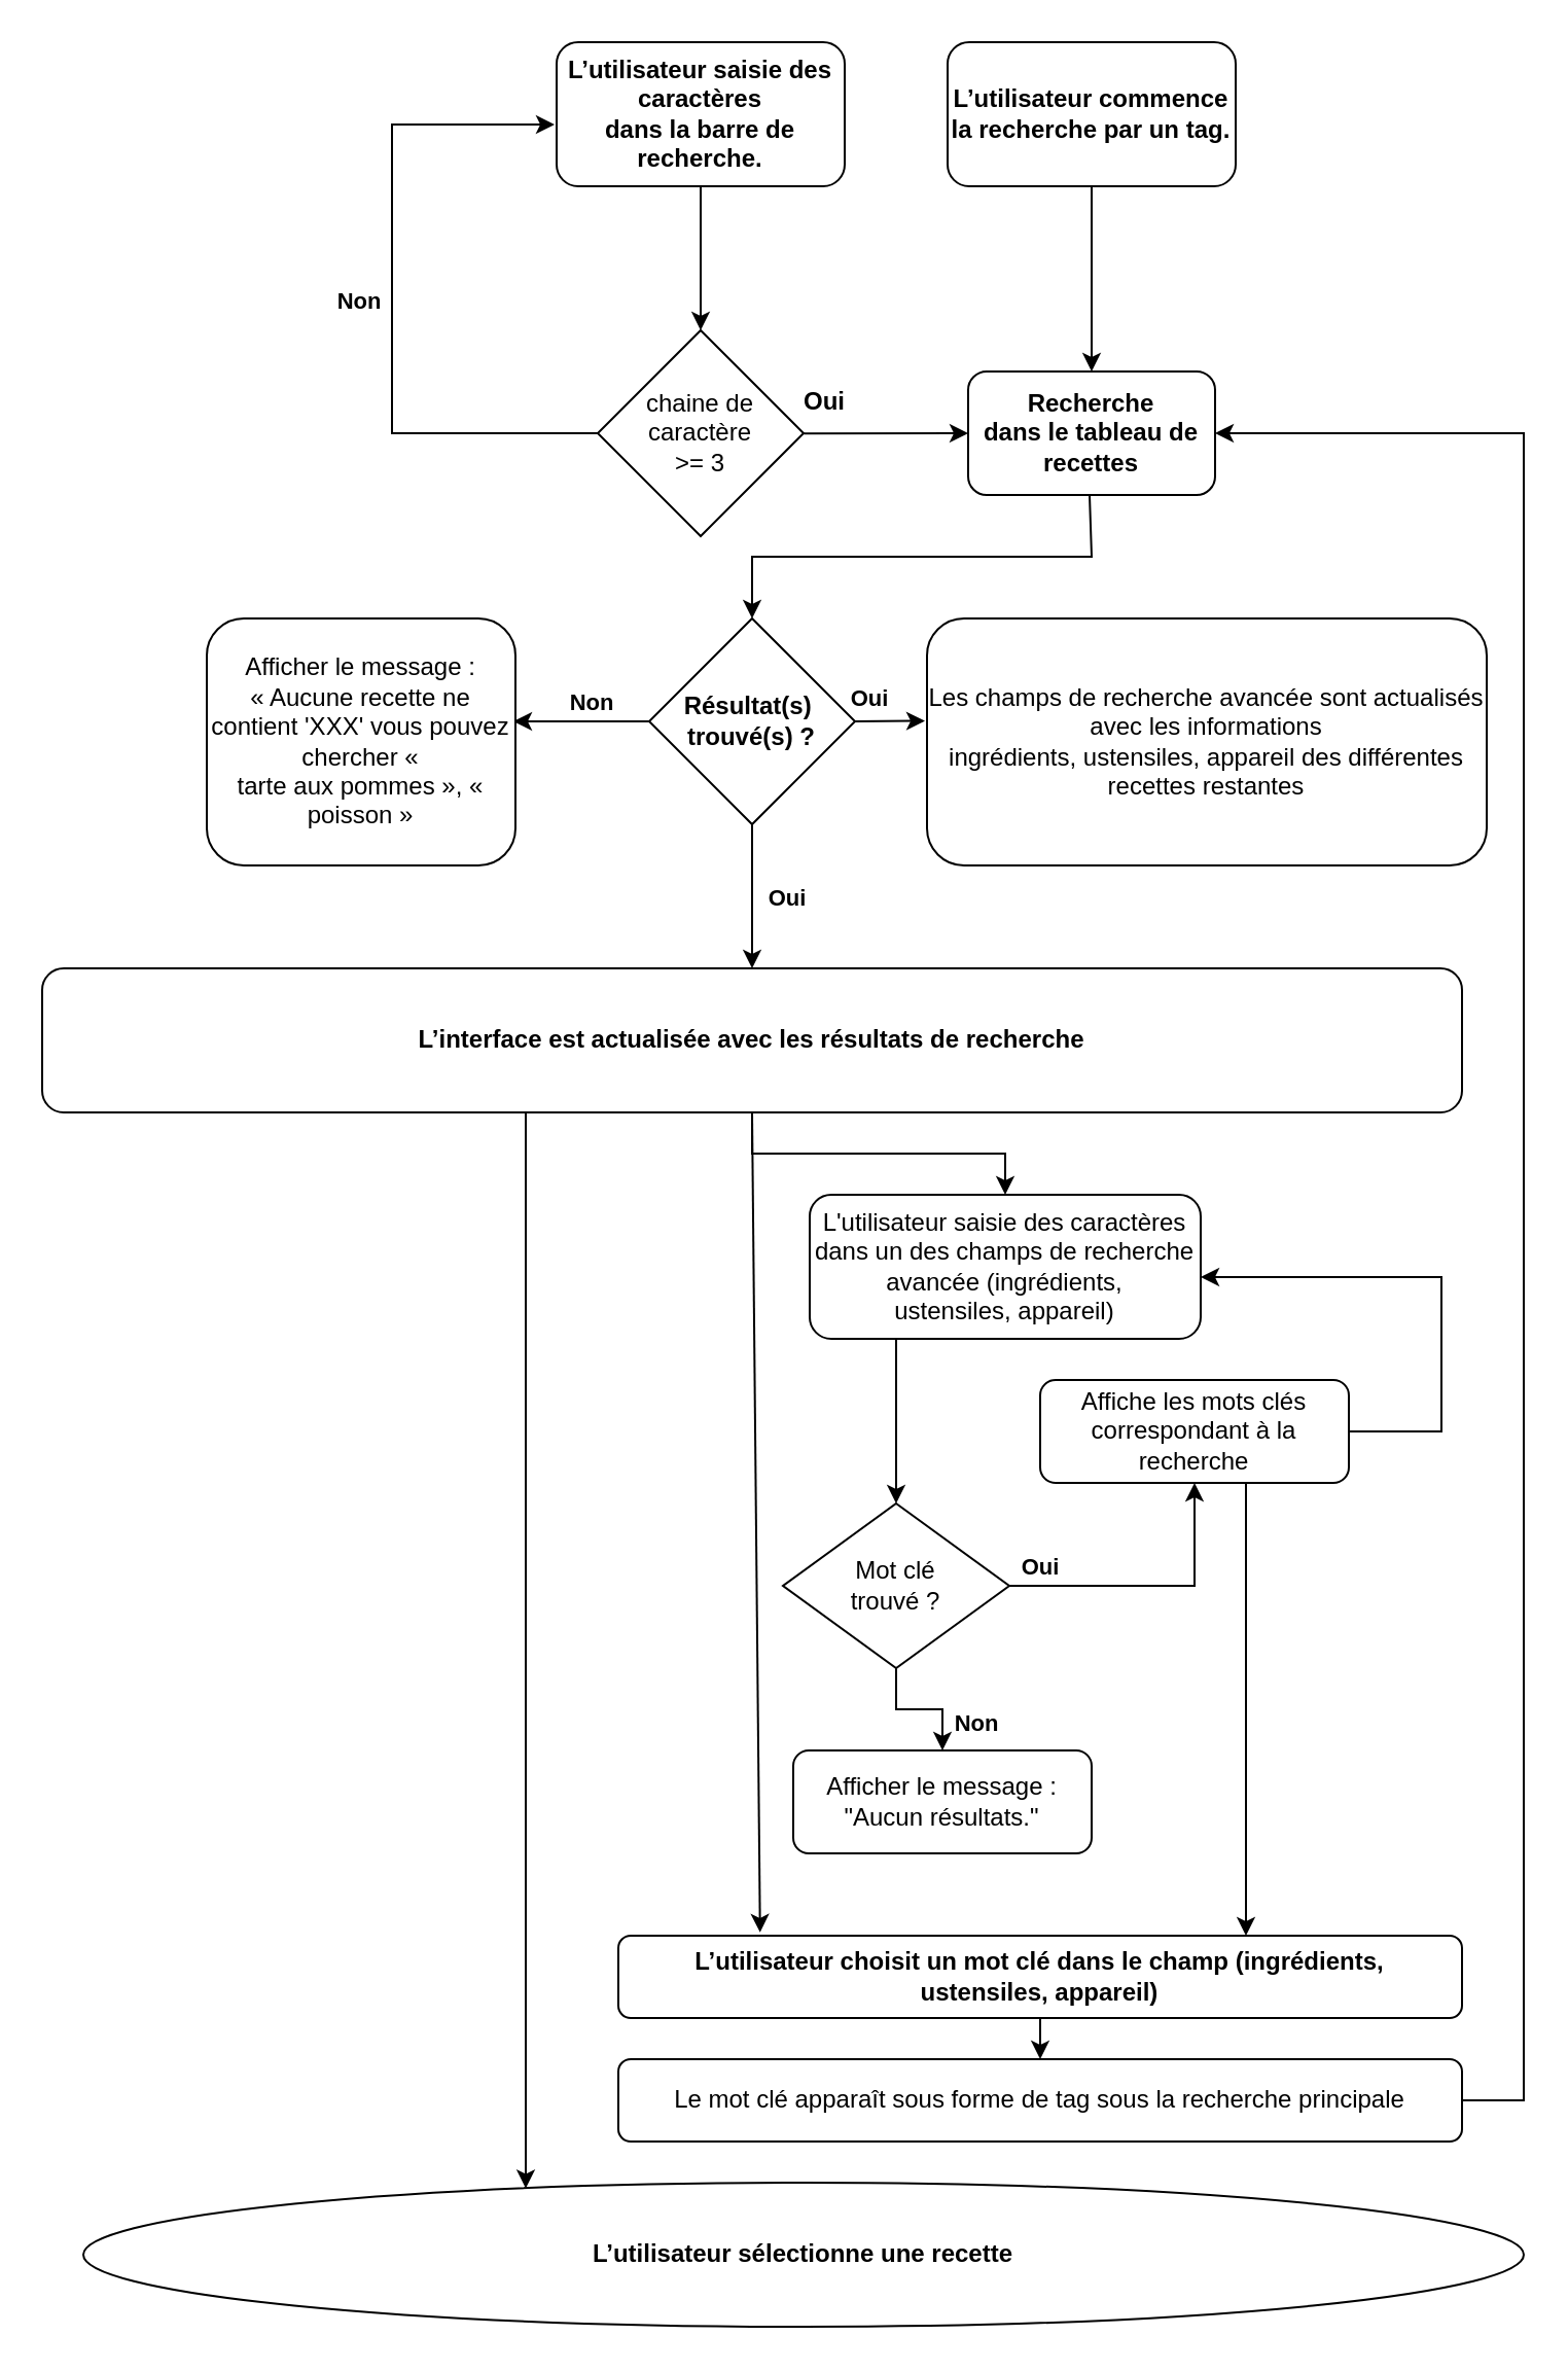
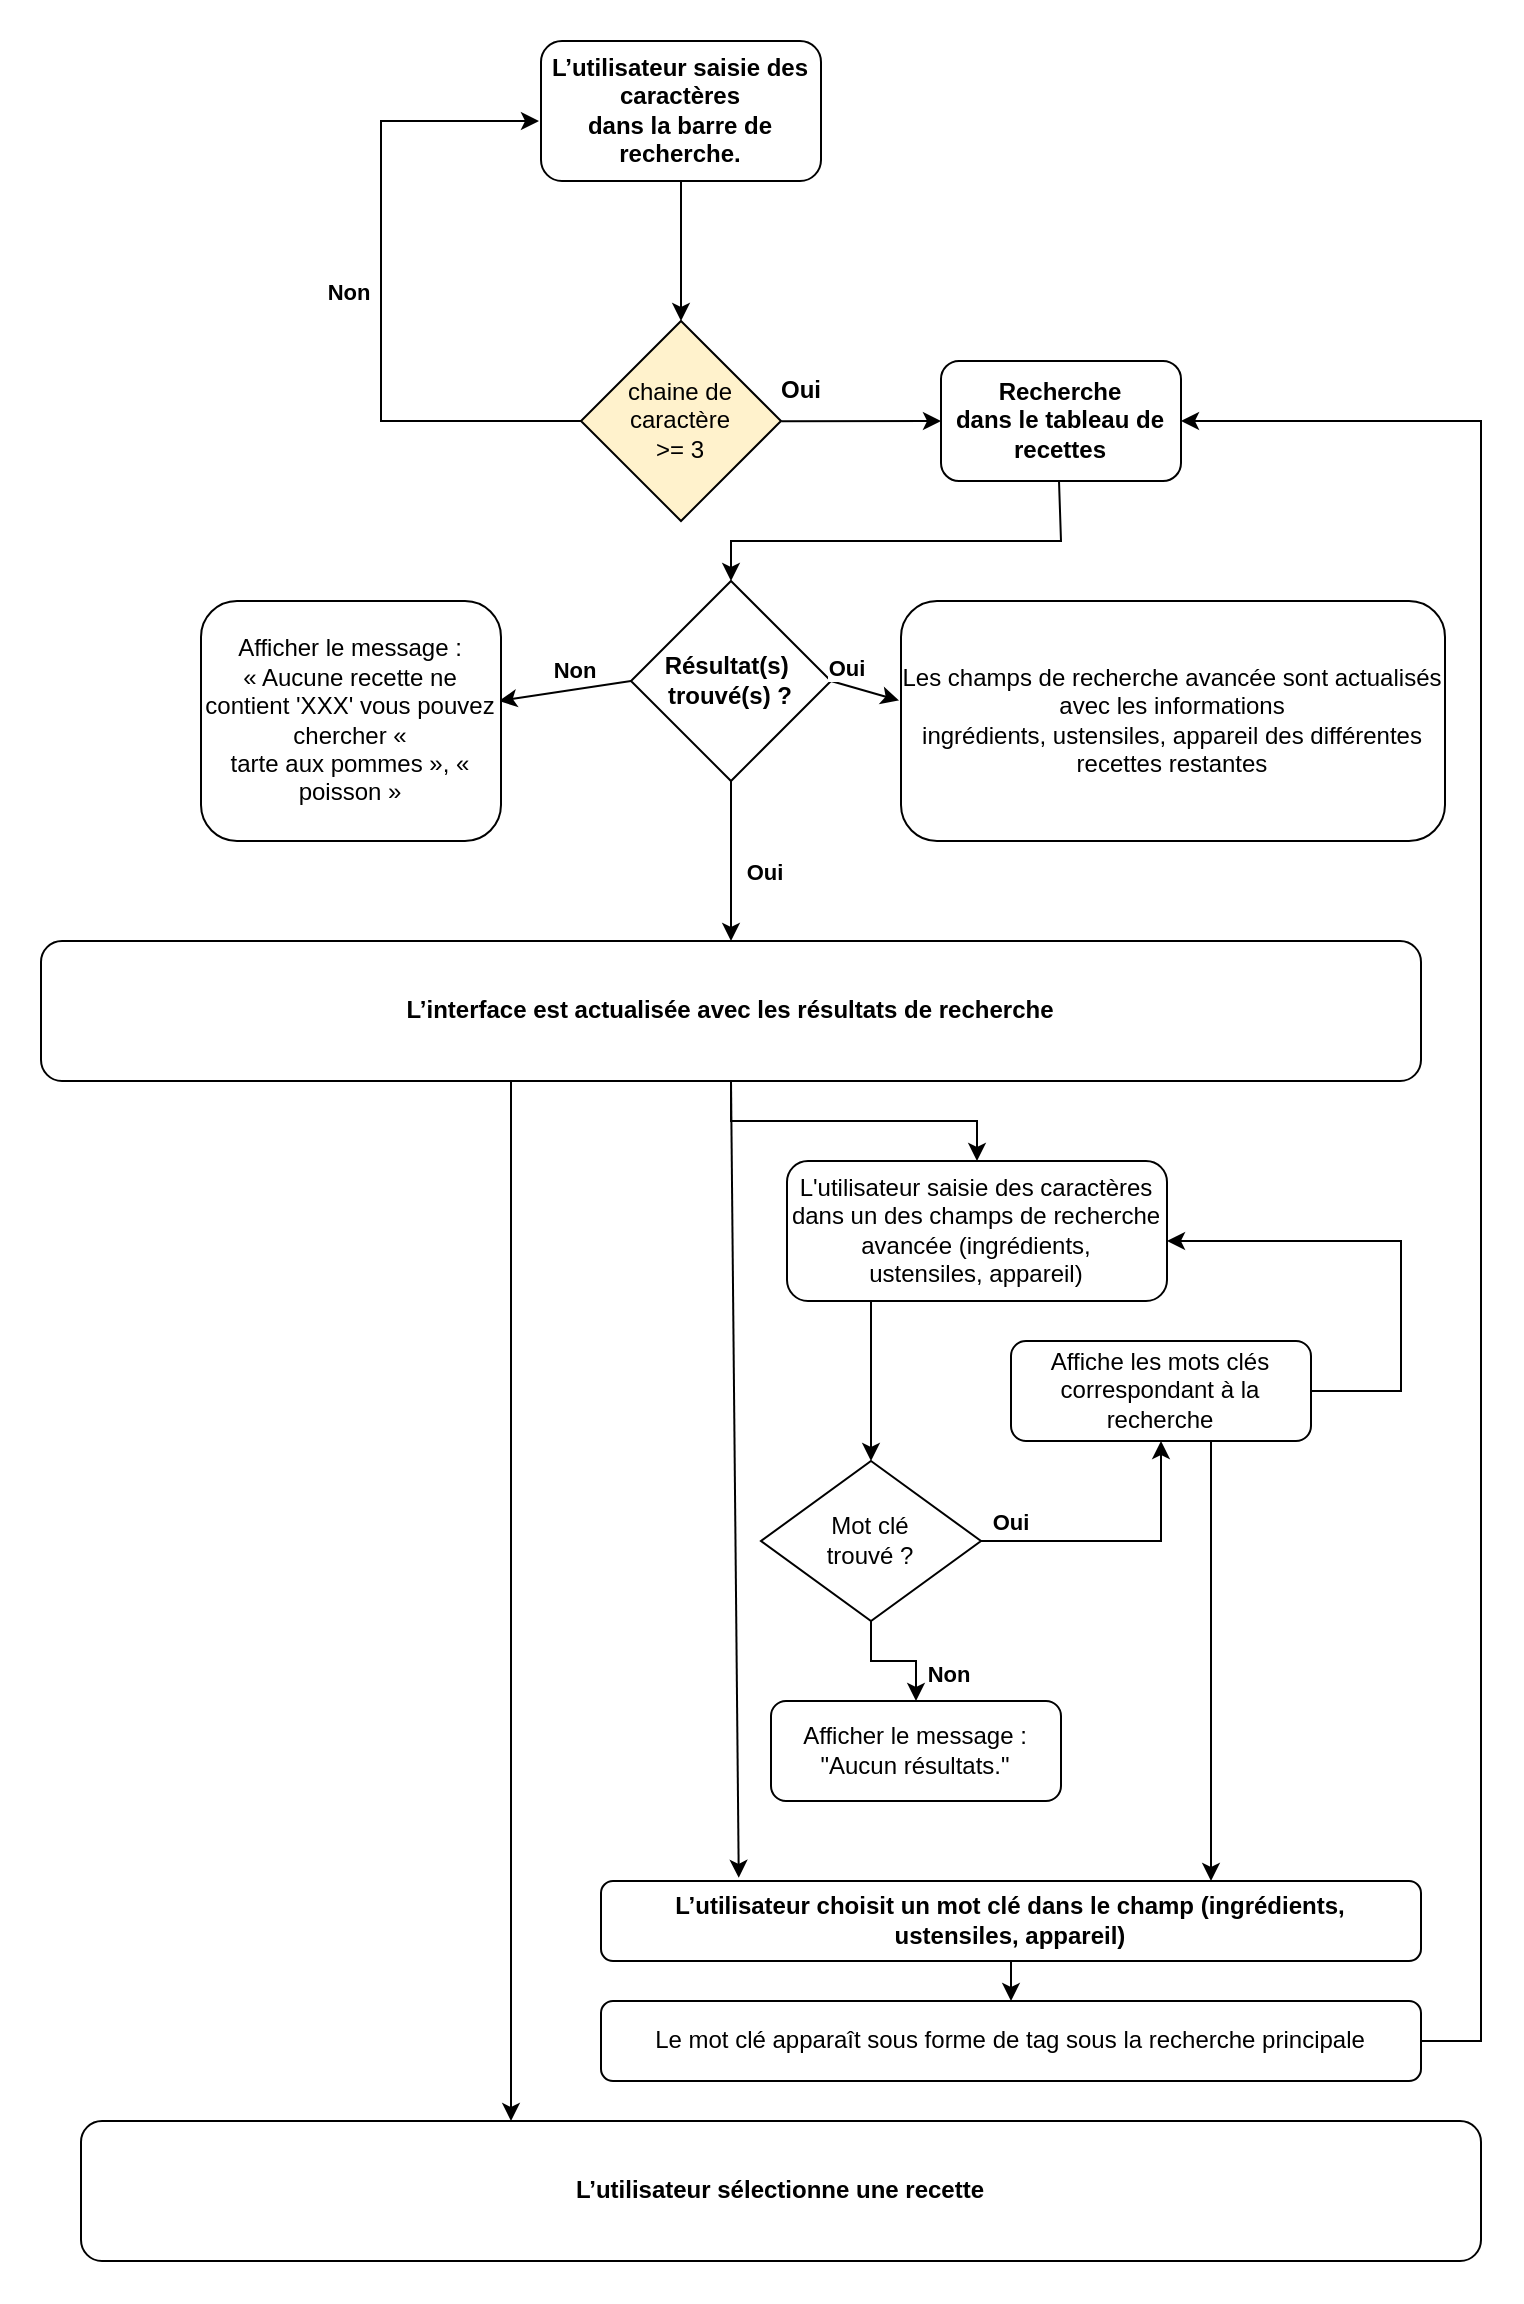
- <mxCell id="17" value="&lt;b&gt;L’utilisateur commence la recherche par un tag.&lt;/b&gt;" style="rounded=1;whiteSpace=wrap;html=1;" vertex="1" parent="1"><mxGeometry x="460" y="20" width="140" height="70" as="geometry" /></mxCell>
- <mxCell id="18" value="" style="endArrow=classic;html=1;rounded=0;exitX=0.5;exitY=1;exitDx=0;exitDy=0;entryX=0.5;entryY=0;entryDx=0;entryDy=0;" edge="1" parent="1" source="17" target="9"><mxGeometry width="50" height="50" relative="1" as="geometry"><mxPoint x="489" y="250" as="sourcePoint" /><mxPoint x="539" y="200" as="targetPoint" /></mxGeometry></mxCell>
- <mxCell id="3" value="chaine de caractère &lt;br&gt;&amp;gt;= 3" style="rhombus;whiteSpace=wrap;html=1;" vertex="1" parent="1"><mxGeometry x="290" y="160" width="100" height="100" as="geometry" /></mxCell>
+ <mxCell id="3" value="chaine de caractère &lt;br&gt;&amp;gt;= 3" style="rhombus;whiteSpace=wrap;html=1;fillColor=#fff2cc;" vertex="1" parent="1"><mxGeometry x="290" y="160" width="100" height="100" as="geometry" /></mxCell>
- <mxCell id="11" value="&lt;b&gt;Résultat(s)&amp;nbsp;&lt;br&gt;trouvé(s) ?&lt;/b&gt;" style="rhombus;whiteSpace=wrap;html=1;" vertex="1" parent="1"><mxGeometry x="315" y="300" width="100" height="100" as="geometry" /></mxCell>
+ <mxCell id="11" value="&lt;b&gt;Résultat(s)&amp;nbsp;&lt;br&gt;trouvé(s) ?&lt;/b&gt;" style="rhombus;whiteSpace=wrap;html=1;" vertex="1" parent="1"><mxGeometry x="315" y="290" width="100" height="100" as="geometry" /></mxCell>
- <mxCell id="29" value="&lt;b&gt;L’utilisateur sélectionne une recette&lt;/b&gt;" style="ellipse;whiteSpace=wrap;html=1;" vertex="1" parent="1"><mxGeometry x="40" y="1060" width="700" height="70" as="geometry" /></mxCell>
+ <mxCell id="29" value="&lt;b&gt;L’utilisateur sélectionne une recette&lt;/b&gt;" style="rounded=1;whiteSpace=wrap;html=1;" vertex="1" parent="1"><mxGeometry x="40" y="1060" width="700" height="70" as="geometry" /></mxCell>
